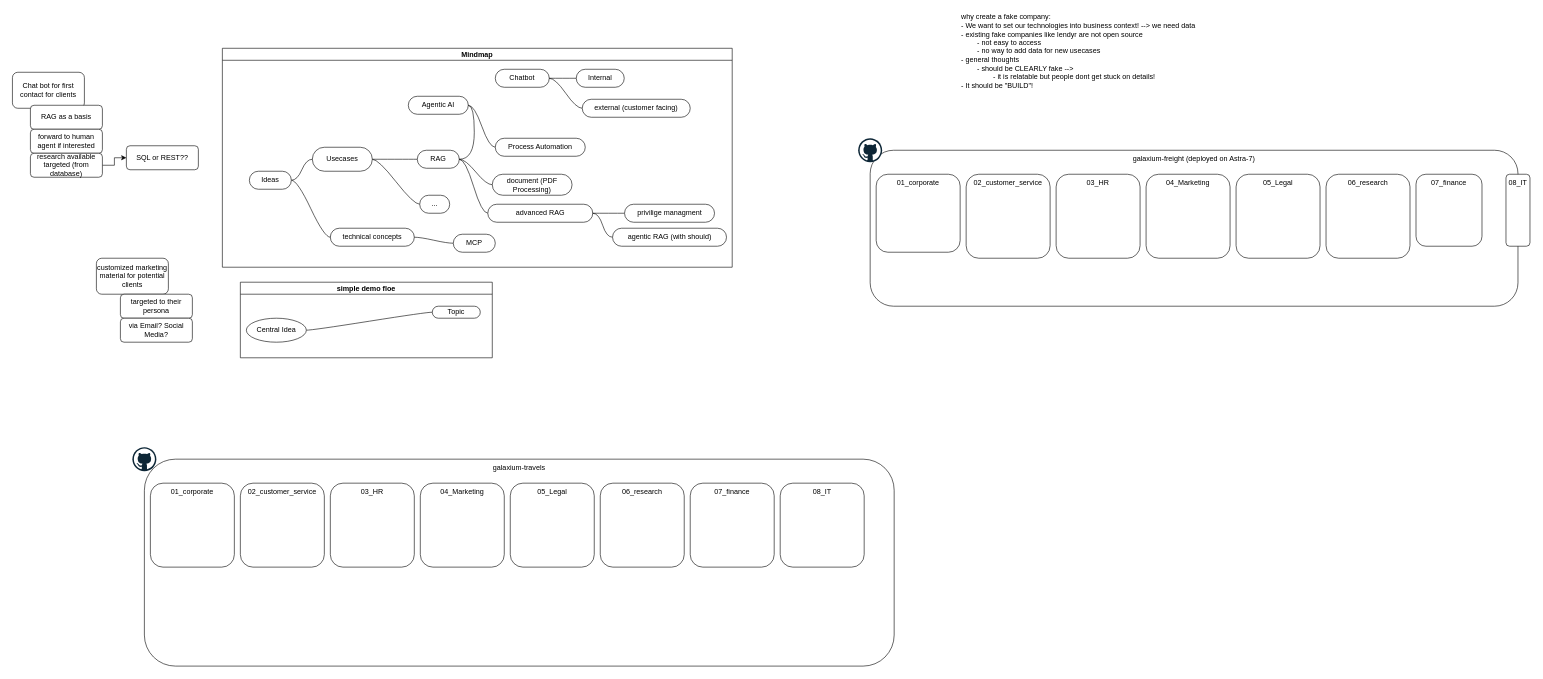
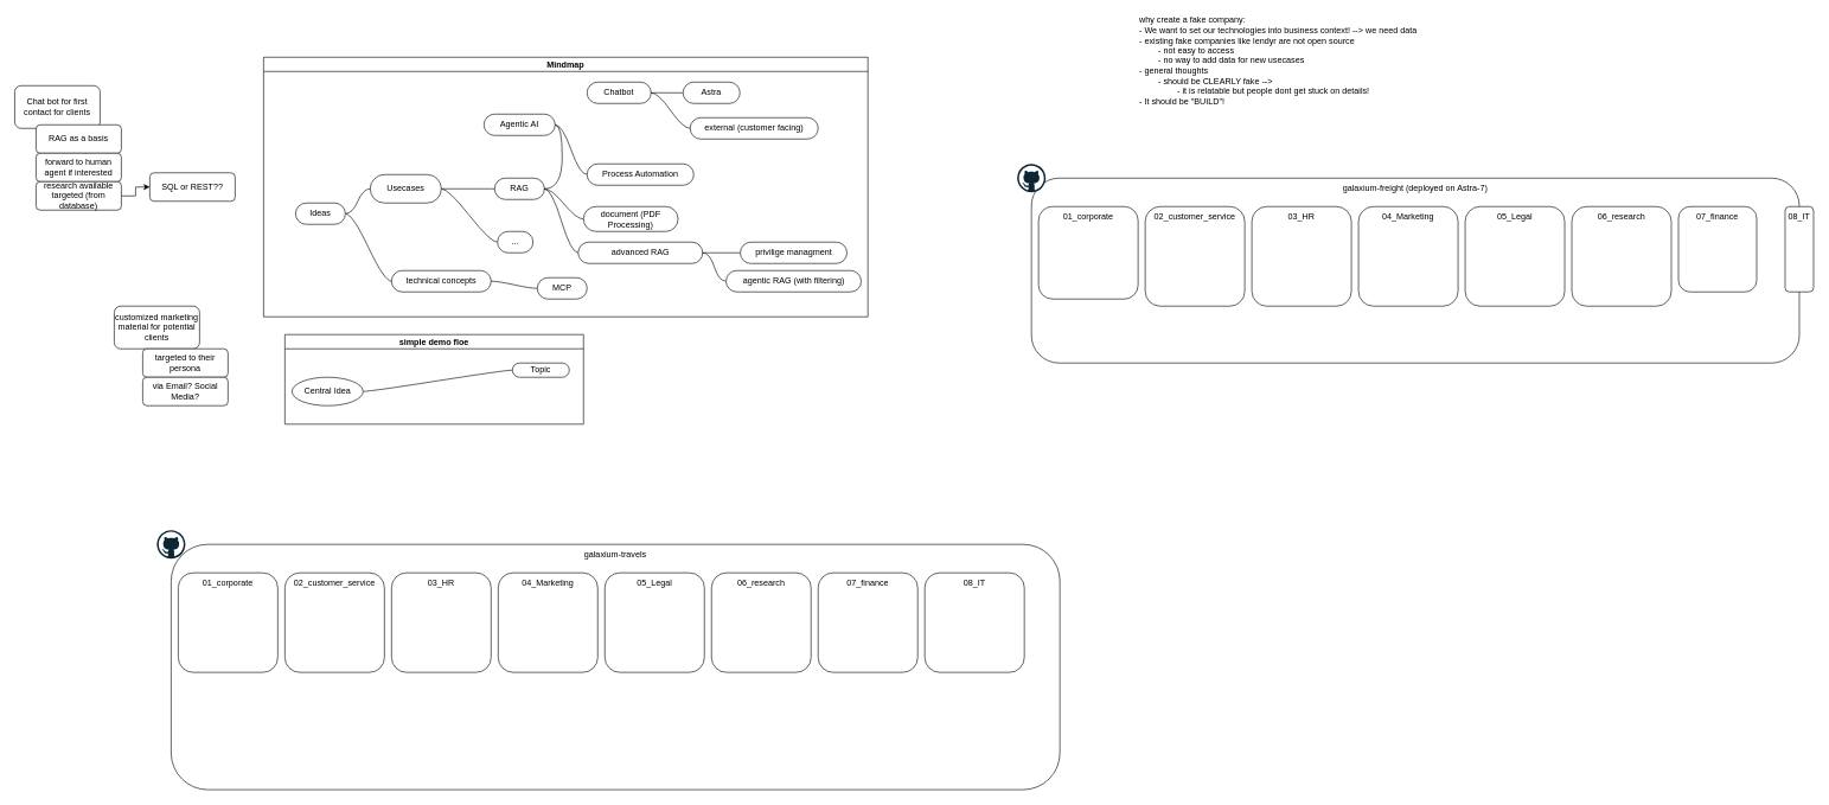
- <mxCell id="20" value="Internal" style="whiteSpace=wrap;html=1;rounded=1;arcSize=50;align=center;verticalAlign=middle;strokeWidth=1;autosize=1;spacing=4;treeFolding=1;treeMoving=1;newEdgeStyle={&quot;edgeStyle&quot;:&quot;entityRelationEdgeStyle&quot;,&quot;startArrow&quot;:&quot;none&quot;,&quot;endArrow&quot;:&quot;none&quot;,&quot;segment&quot;:10,&quot;curved&quot;:1,&quot;sourcePerimeterSpacing&quot;:0,&quot;targetPerimeterSpacing&quot;:0};" vertex="1" parent="12"><mxGeometry x="590" y="35" width="80" height="30" as="geometry" /></mxCell>
+ <mxCell id="20" value="Astra" style="whiteSpace=wrap;html=1;rounded=1;arcSize=50;align=center;verticalAlign=middle;strokeWidth=1;autosize=1;spacing=4;treeFolding=1;treeMoving=1;newEdgeStyle={&quot;edgeStyle&quot;:&quot;entityRelationEdgeStyle&quot;,&quot;startArrow&quot;:&quot;none&quot;,&quot;endArrow&quot;:&quot;none&quot;,&quot;segment&quot;:10,&quot;curved&quot;:1,&quot;sourcePerimeterSpacing&quot;:0,&quot;targetPerimeterSpacing&quot;:0};" vertex="1" parent="12"><mxGeometry x="590" y="35" width="80" height="30" as="geometry" /></mxCell>
- <mxCell id="40" value="agentic RAG (with should&lt;span style=&quot;background-color: transparent; color: light-dark(rgb(0, 0, 0), rgb(255, 255, 255));&quot;&gt;)&lt;/span&gt;" style="whiteSpace=wrap;html=1;rounded=1;arcSize=50;align=center;verticalAlign=middle;strokeWidth=1;autosize=1;spacing=4;treeFolding=1;treeMoving=1;newEdgeStyle={&quot;edgeStyle&quot;:&quot;entityRelationEdgeStyle&quot;,&quot;startArrow&quot;:&quot;none&quot;,&quot;endArrow&quot;:&quot;none&quot;,&quot;segment&quot;:10,&quot;curved&quot;:1,&quot;sourcePerimeterSpacing&quot;:0,&quot;targetPerimeterSpacing&quot;:0};" vertex="1" parent="12"><mxGeometry x="650.5" y="300" width="190" height="30" as="geometry" /></mxCell>
+ <mxCell id="40" value="agentic RAG (with filtering&lt;span style=&quot;background-color: transparent; color: light-dark(rgb(0, 0, 0), rgb(255, 255, 255));&quot;&gt;)&lt;/span&gt;" style="whiteSpace=wrap;html=1;rounded=1;arcSize=50;align=center;verticalAlign=middle;strokeWidth=1;autosize=1;spacing=4;treeFolding=1;treeMoving=1;newEdgeStyle={&quot;edgeStyle&quot;:&quot;entityRelationEdgeStyle&quot;,&quot;startArrow&quot;:&quot;none&quot;,&quot;endArrow&quot;:&quot;none&quot;,&quot;segment&quot;:10,&quot;curved&quot;:1,&quot;sourcePerimeterSpacing&quot;:0,&quot;targetPerimeterSpacing&quot;:0};" vertex="1" parent="12"><mxGeometry x="650.5" y="300" width="190" height="30" as="geometry" /></mxCell>
